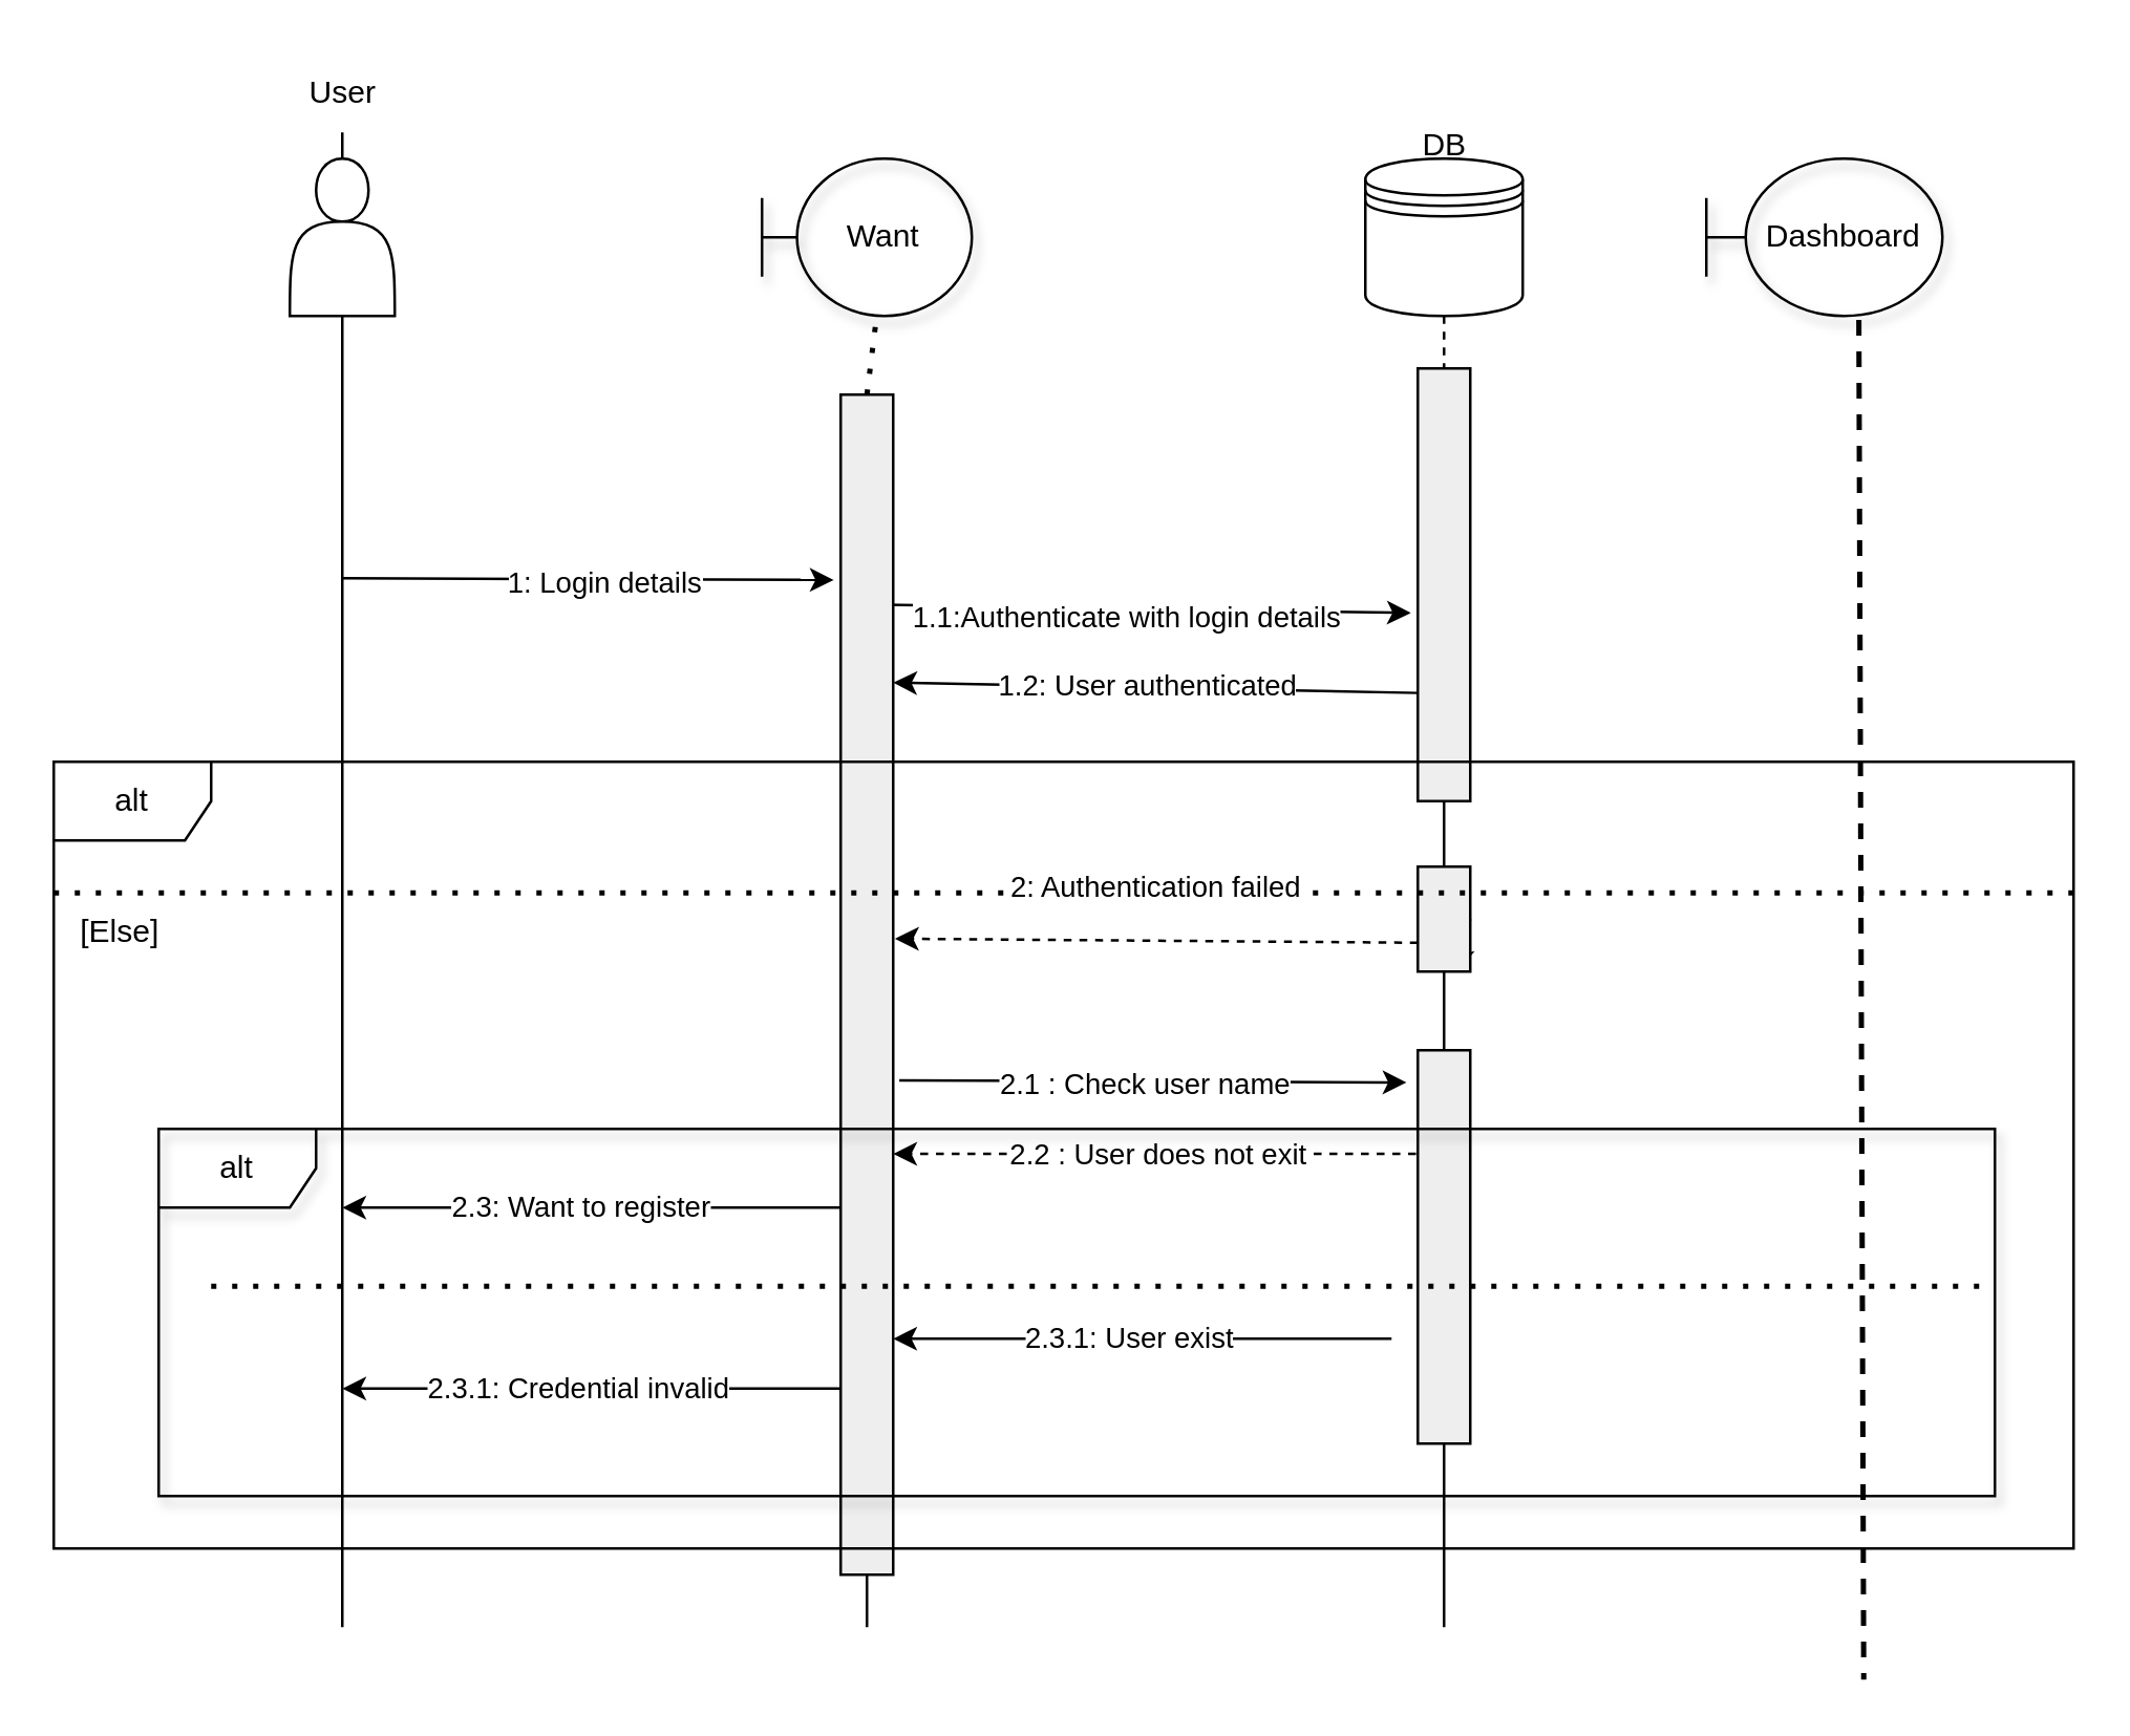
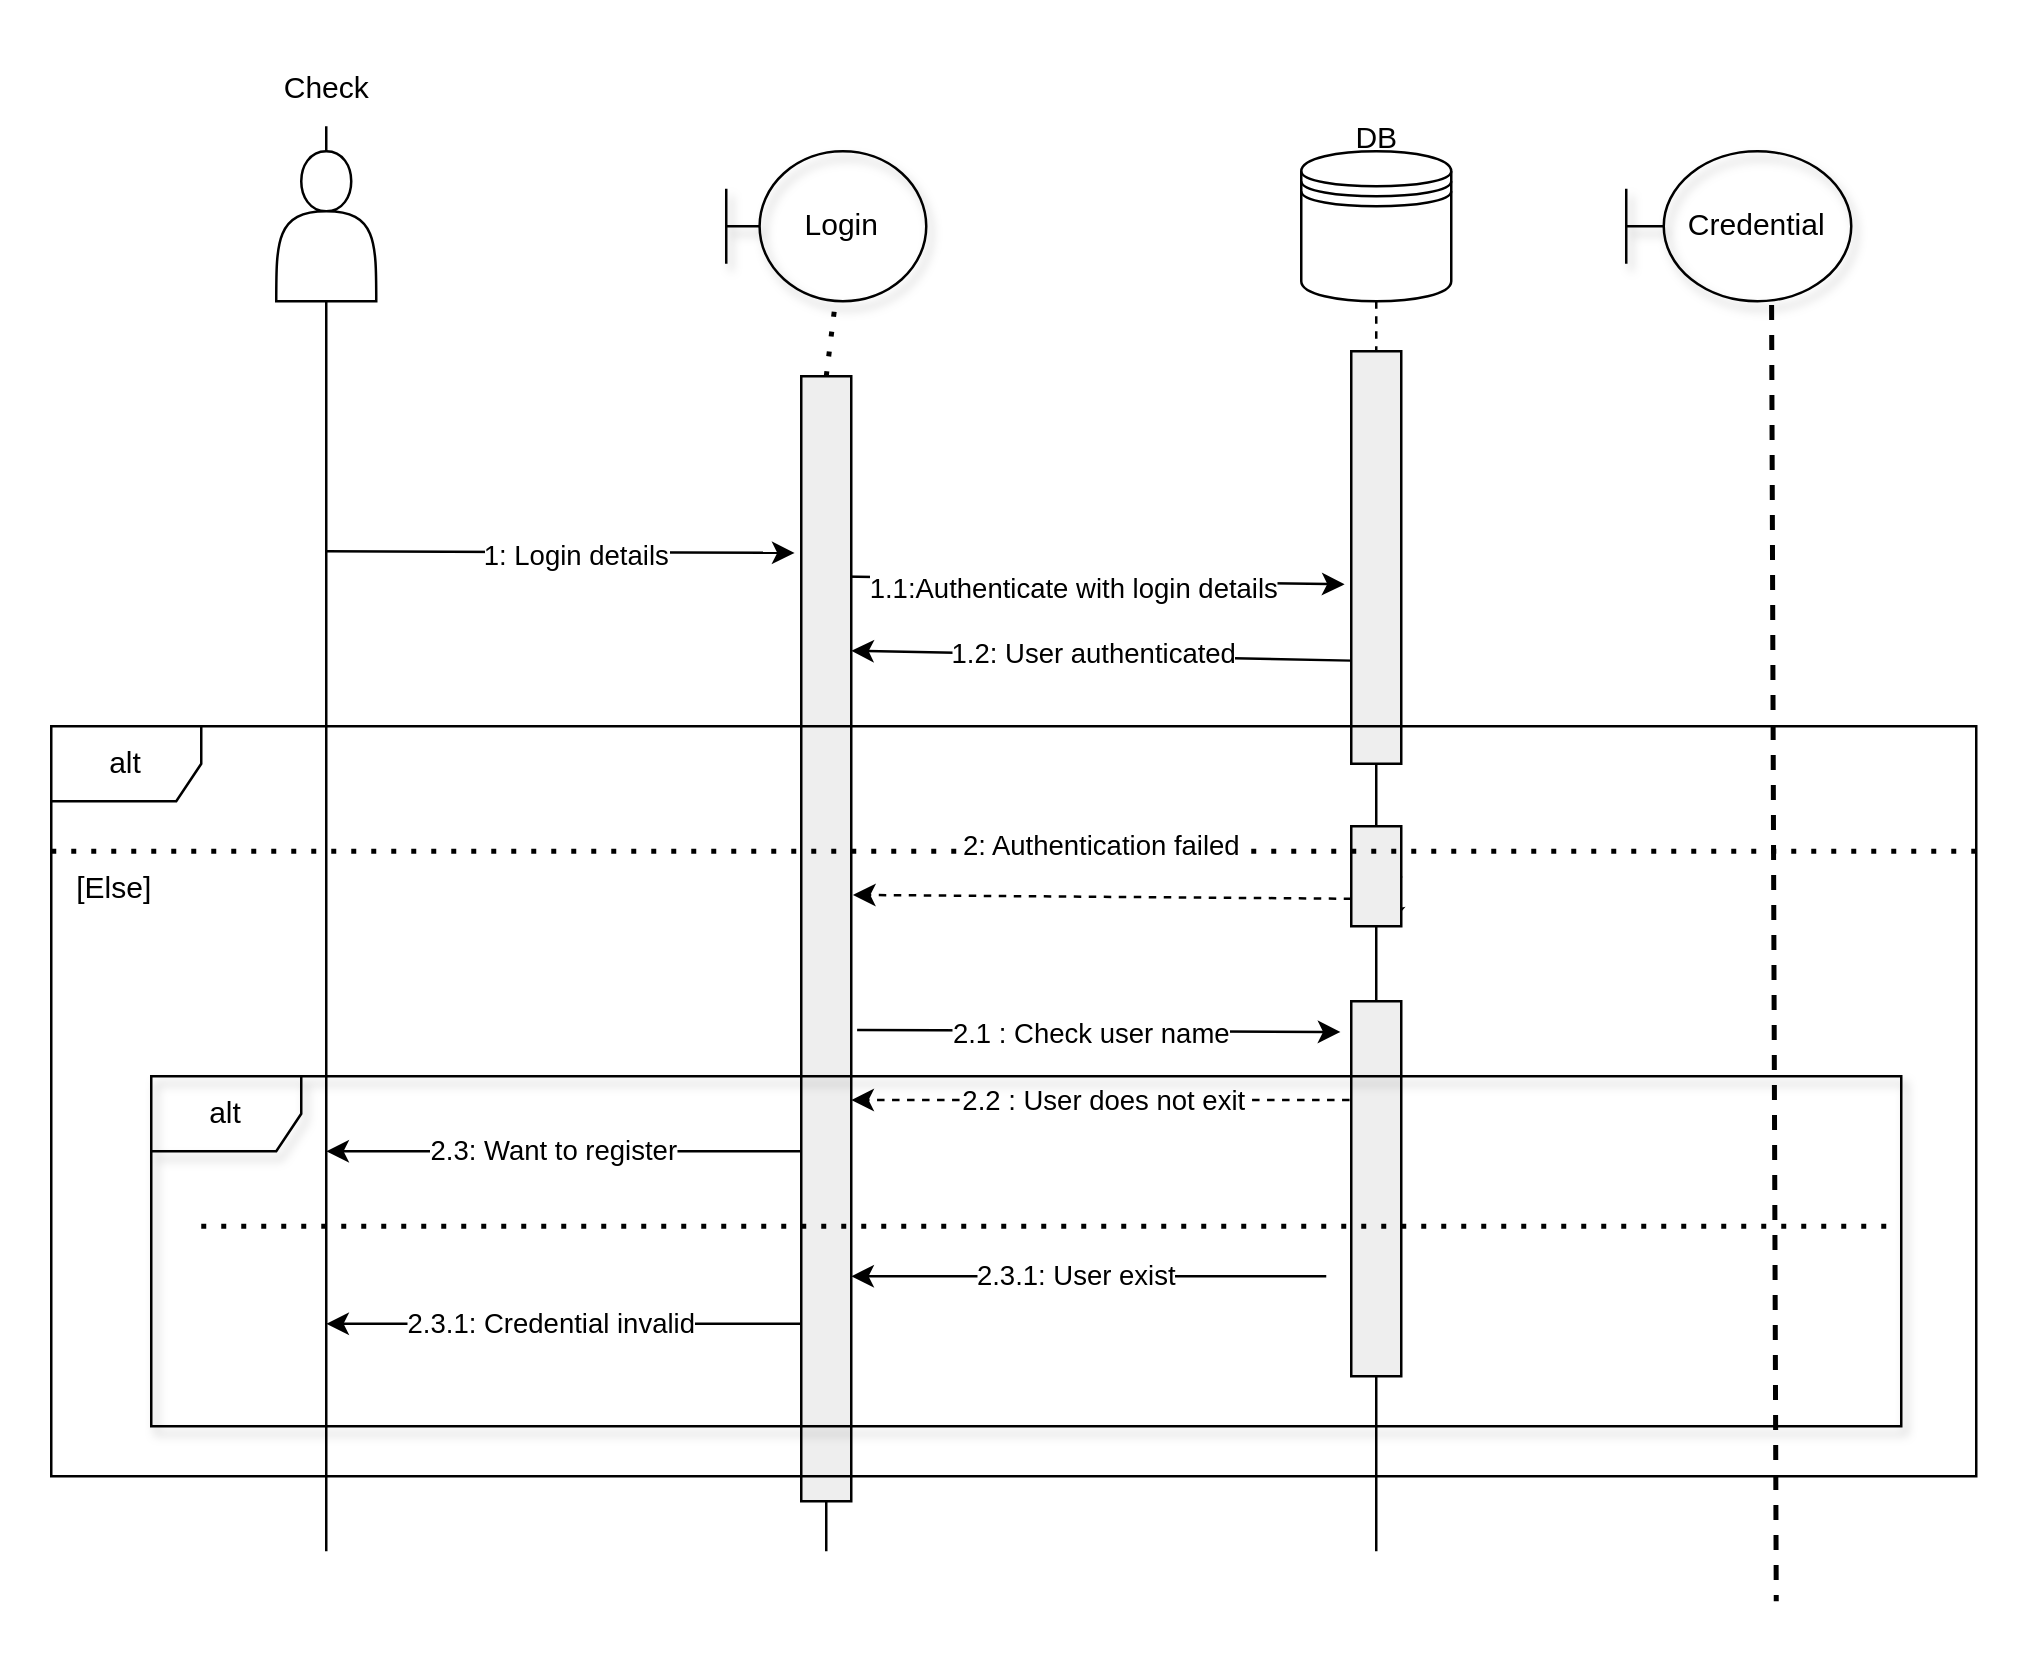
- <mxCell id="11" value="User" style="text;html=1;align=center;verticalAlign=middle;resizable=0;points=[];autosize=1;strokeColor=none;fillColor=none;" parent="1" vertex="1"><mxGeometry x="105" y="20" width="50" height="30" as="geometry" /></mxCell>
+ <mxCell id="11" value="Check" style="text;html=1;align=center;verticalAlign=middle;resizable=0;points=[];autosize=1;strokeColor=none;fillColor=none;" parent="1" vertex="1"><mxGeometry x="105" y="20" width="50" height="30" as="geometry" /></mxCell>
- <mxCell id="19" value="Want" style="shape=umlBoundary;whiteSpace=wrap;html=1;shadow=1;strokeColor=default;fillColor=none;" parent="1" vertex="1"><mxGeometry x="290" y="60" width="80" height="60" as="geometry" /></mxCell>
+ <mxCell id="19" value="Login" style="shape=umlBoundary;whiteSpace=wrap;html=1;shadow=1;strokeColor=default;fillColor=none;" parent="1" vertex="1"><mxGeometry x="290" y="60" width="80" height="60" as="geometry" /></mxCell>
- <mxCell id="20" value="Dashboard" style="shape=umlBoundary;whiteSpace=wrap;html=1;shadow=1;strokeColor=default;fillColor=none;" parent="1" vertex="1"><mxGeometry x="650" y="60" width="90" height="60" as="geometry" /></mxCell>
+ <mxCell id="20" value="Credential" style="shape=umlBoundary;whiteSpace=wrap;html=1;shadow=1;strokeColor=default;fillColor=none;" parent="1" vertex="1"><mxGeometry x="650" y="60" width="90" height="60" as="geometry" /></mxCell>
